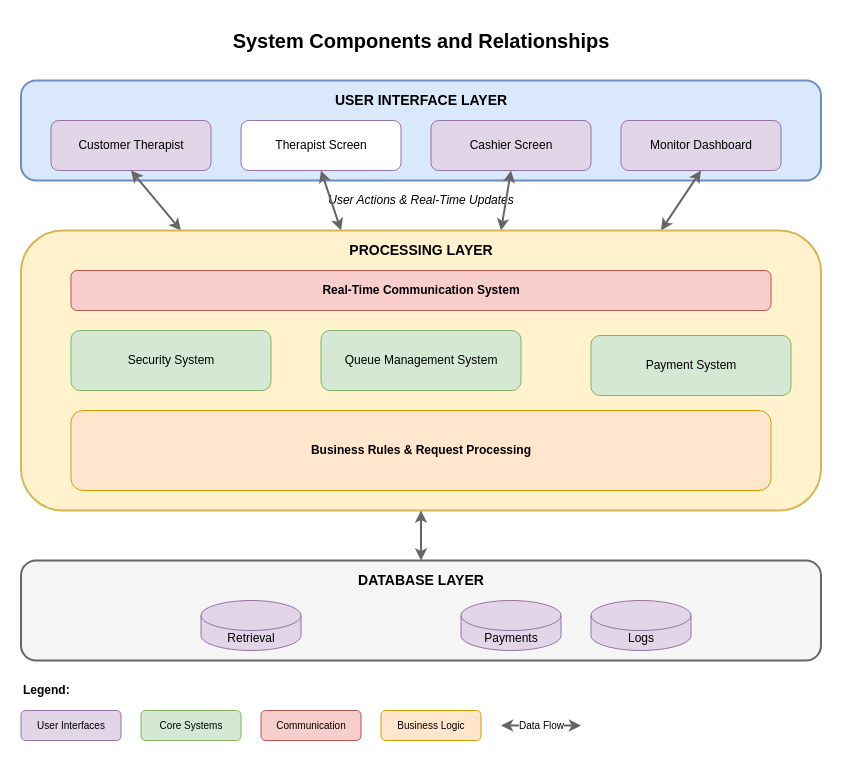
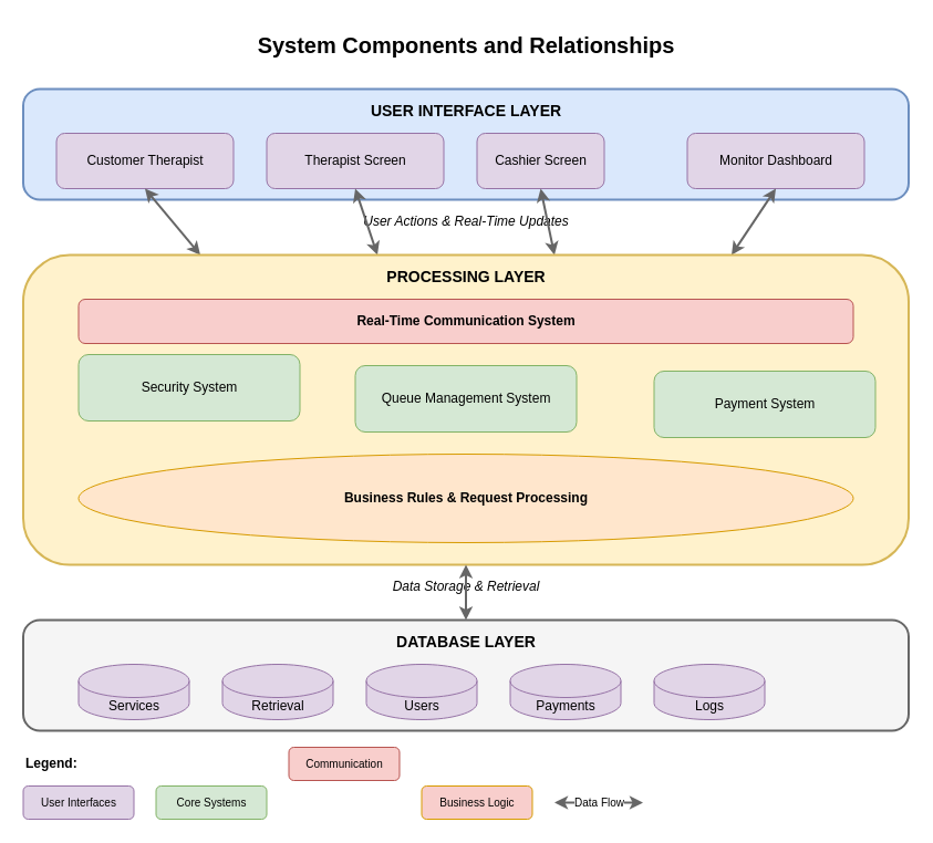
- <mxCell id="6" value="Therapist Screen" style="rounded=1;whiteSpace=wrap;html=1;fillColor=#ffffff;strokeColor=#9673a6;" vertex="1" parent="1"><mxGeometry x="240.5" y="120" width="160" height="50" as="geometry" /></mxCell>
+ <mxCell id="6" value="Therapist Screen" style="rounded=1;whiteSpace=wrap;html=1;fillColor=#e1d5e7;strokeColor=#9673a6;" vertex="1" parent="1"><mxGeometry x="240.5" y="120" width="160" height="50" as="geometry" /></mxCell>
- <mxCell id="7" value="Cashier Screen" style="rounded=1;whiteSpace=wrap;html=1;fillColor=#e1d5e7;strokeColor=#9673a6;" vertex="1" parent="1"><mxGeometry x="430.5" y="120" width="160" height="50" as="geometry" /></mxCell>
+ <mxCell id="7" value="Cashier Screen" style="rounded=1;whiteSpace=wrap;html=1;fillColor=#e1d5e7;strokeColor=#9673a6;" vertex="1" parent="1"><mxGeometry x="430.5" y="120" width="115" height="50" as="geometry" /></mxCell>
- <mxCell id="17" value="Security System" style="rounded=1;whiteSpace=wrap;html=1;fillColor=#d5e8d4;strokeColor=#82b366;" vertex="1" parent="1"><mxGeometry x="70.5" y="330" width="200" height="60" as="geometry" /></mxCell>
+ <mxCell id="17" value="Security System" style="rounded=1;whiteSpace=wrap;html=1;fillColor=#d5e8d4;strokeColor=#82b366;" vertex="1" parent="1"><mxGeometry x="70.5" y="320" width="200" height="60" as="geometry" /></mxCell>
- <mxCell id="20" value="Business Rules &amp; Request Processing" style="rounded=1;whiteSpace=wrap;html=1;fillColor=#ffe6cc;strokeColor=#d79b00;fontSize=12;fontStyle=1" vertex="1" parent="1"><mxGeometry x="70.5" y="410" width="700" height="80" as="geometry" /></mxCell>
+ <mxCell id="20" value="Business Rules &amp; Request Processing" style="ellipse;whiteSpace=wrap;html=1;fillColor=#ffe6cc;strokeColor=#d79b00;fontSize=12;fontStyle=1;" vertex="1" parent="1"><mxGeometry x="70.5" y="410" width="700" height="80" as="geometry" /></mxCell>
+ <mxCell id="21" value="Data Storage &amp; Retrieval" style="text;html=1;strokeColor=none;fillColor=none;align=center;verticalAlign=middle;whiteSpace=wrap;rounded=0;fontSize=12;fontStyle=2" vertex="1" parent="1"><mxGeometry x="320.5" y="520" width="200" height="20" as="geometry" /></mxCell>
+ <mxCell id="25" value="Services" style="shape=cylinder3;whiteSpace=wrap;html=1;boundedLbl=1;backgroundOutline=1;size=15;fillColor=#e1d5e7;strokeColor=#9673a6;" vertex="1" parent="1"><mxGeometry x="70.5" y="600" width="100" height="50" as="geometry" /></mxCell>
+ <mxCell id="27" value="Users" style="shape=cylinder3;whiteSpace=wrap;html=1;boundedLbl=1;backgroundOutline=1;size=15;fillColor=#e1d5e7;strokeColor=#9673a6;" vertex="1" parent="1"><mxGeometry x="330.5" y="600" width="100" height="50" as="geometry" /></mxCell>
- <mxCell id="33" value="Communication" style="rounded=1;whiteSpace=wrap;html=1;fillColor=#f8cecc;strokeColor=#b85450;fontSize=10;" vertex="1" parent="1"><mxGeometry x="260.5" y="710" width="100" height="30" as="geometry" /></mxCell>
+ <mxCell id="33" value="Communication" style="rounded=1;whiteSpace=wrap;html=1;fillColor=#f8cecc;strokeColor=#b85450;fontSize=10;" vertex="1" parent="1"><mxGeometry x="260.5" y="675" width="100" height="30" as="geometry" /></mxCell>
- <mxCell id="34" value="Business Logic" style="rounded=1;whiteSpace=wrap;html=1;fillColor=#ffe6cc;strokeColor=#d79b00;fontSize=10;" vertex="1" parent="1"><mxGeometry x="380.5" y="710" width="100" height="30" as="geometry" /></mxCell>
+ <mxCell id="34" value="Business Logic" style="rounded=1;whiteSpace=wrap;html=1;fillColor=#f8cecc;strokeColor=#d79b00;fontSize=10;" vertex="1" parent="1"><mxGeometry x="380.5" y="710" width="100" height="30" as="geometry" /></mxCell>
